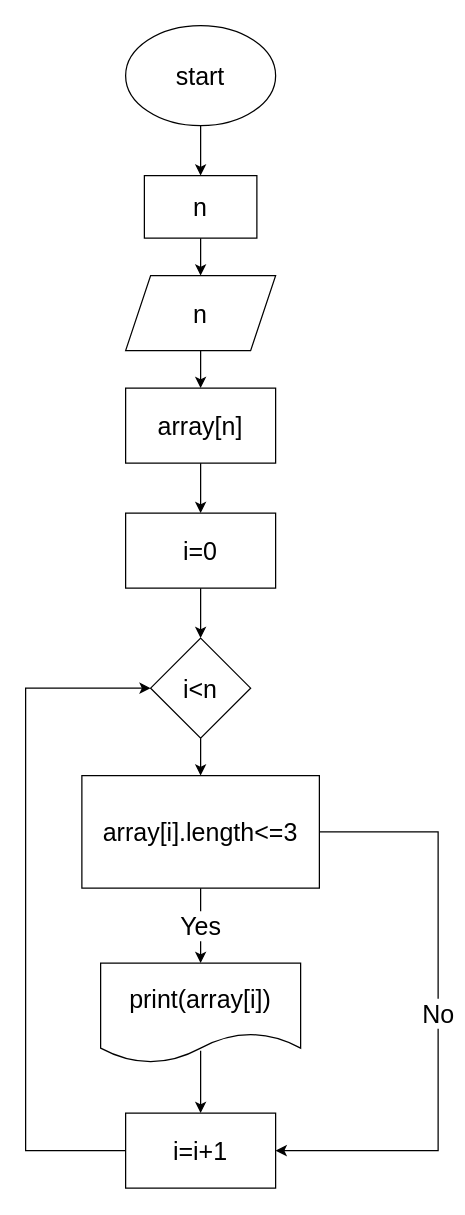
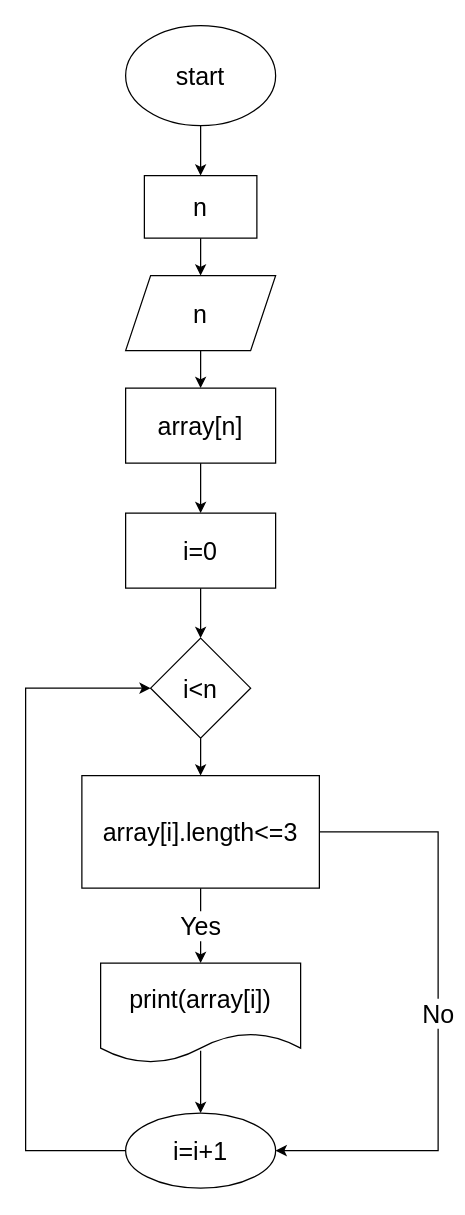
- <mxCell id="18" value="&lt;font style=&quot;vertical-align: inherit;&quot;&gt;&lt;font style=&quot;vertical-align: inherit;&quot;&gt;i=i+1&lt;/font&gt;&lt;/font&gt;" style="rounded=0;whiteSpace=wrap;html=1;fontSize=20;" vertex="1" parent="1"><mxGeometry x="100" y="890" width="120" height="60" as="geometry" /></mxCell>
+ <mxCell id="18" value="&lt;font style=&quot;vertical-align: inherit;&quot;&gt;&lt;font style=&quot;vertical-align: inherit;&quot;&gt;i=i+1&lt;/font&gt;&lt;/font&gt;" style="ellipse;whiteSpace=wrap;html=1;fontSize=20;" vertex="1" parent="1"><mxGeometry x="100" y="890" width="120" height="60" as="geometry" /></mxCell>
